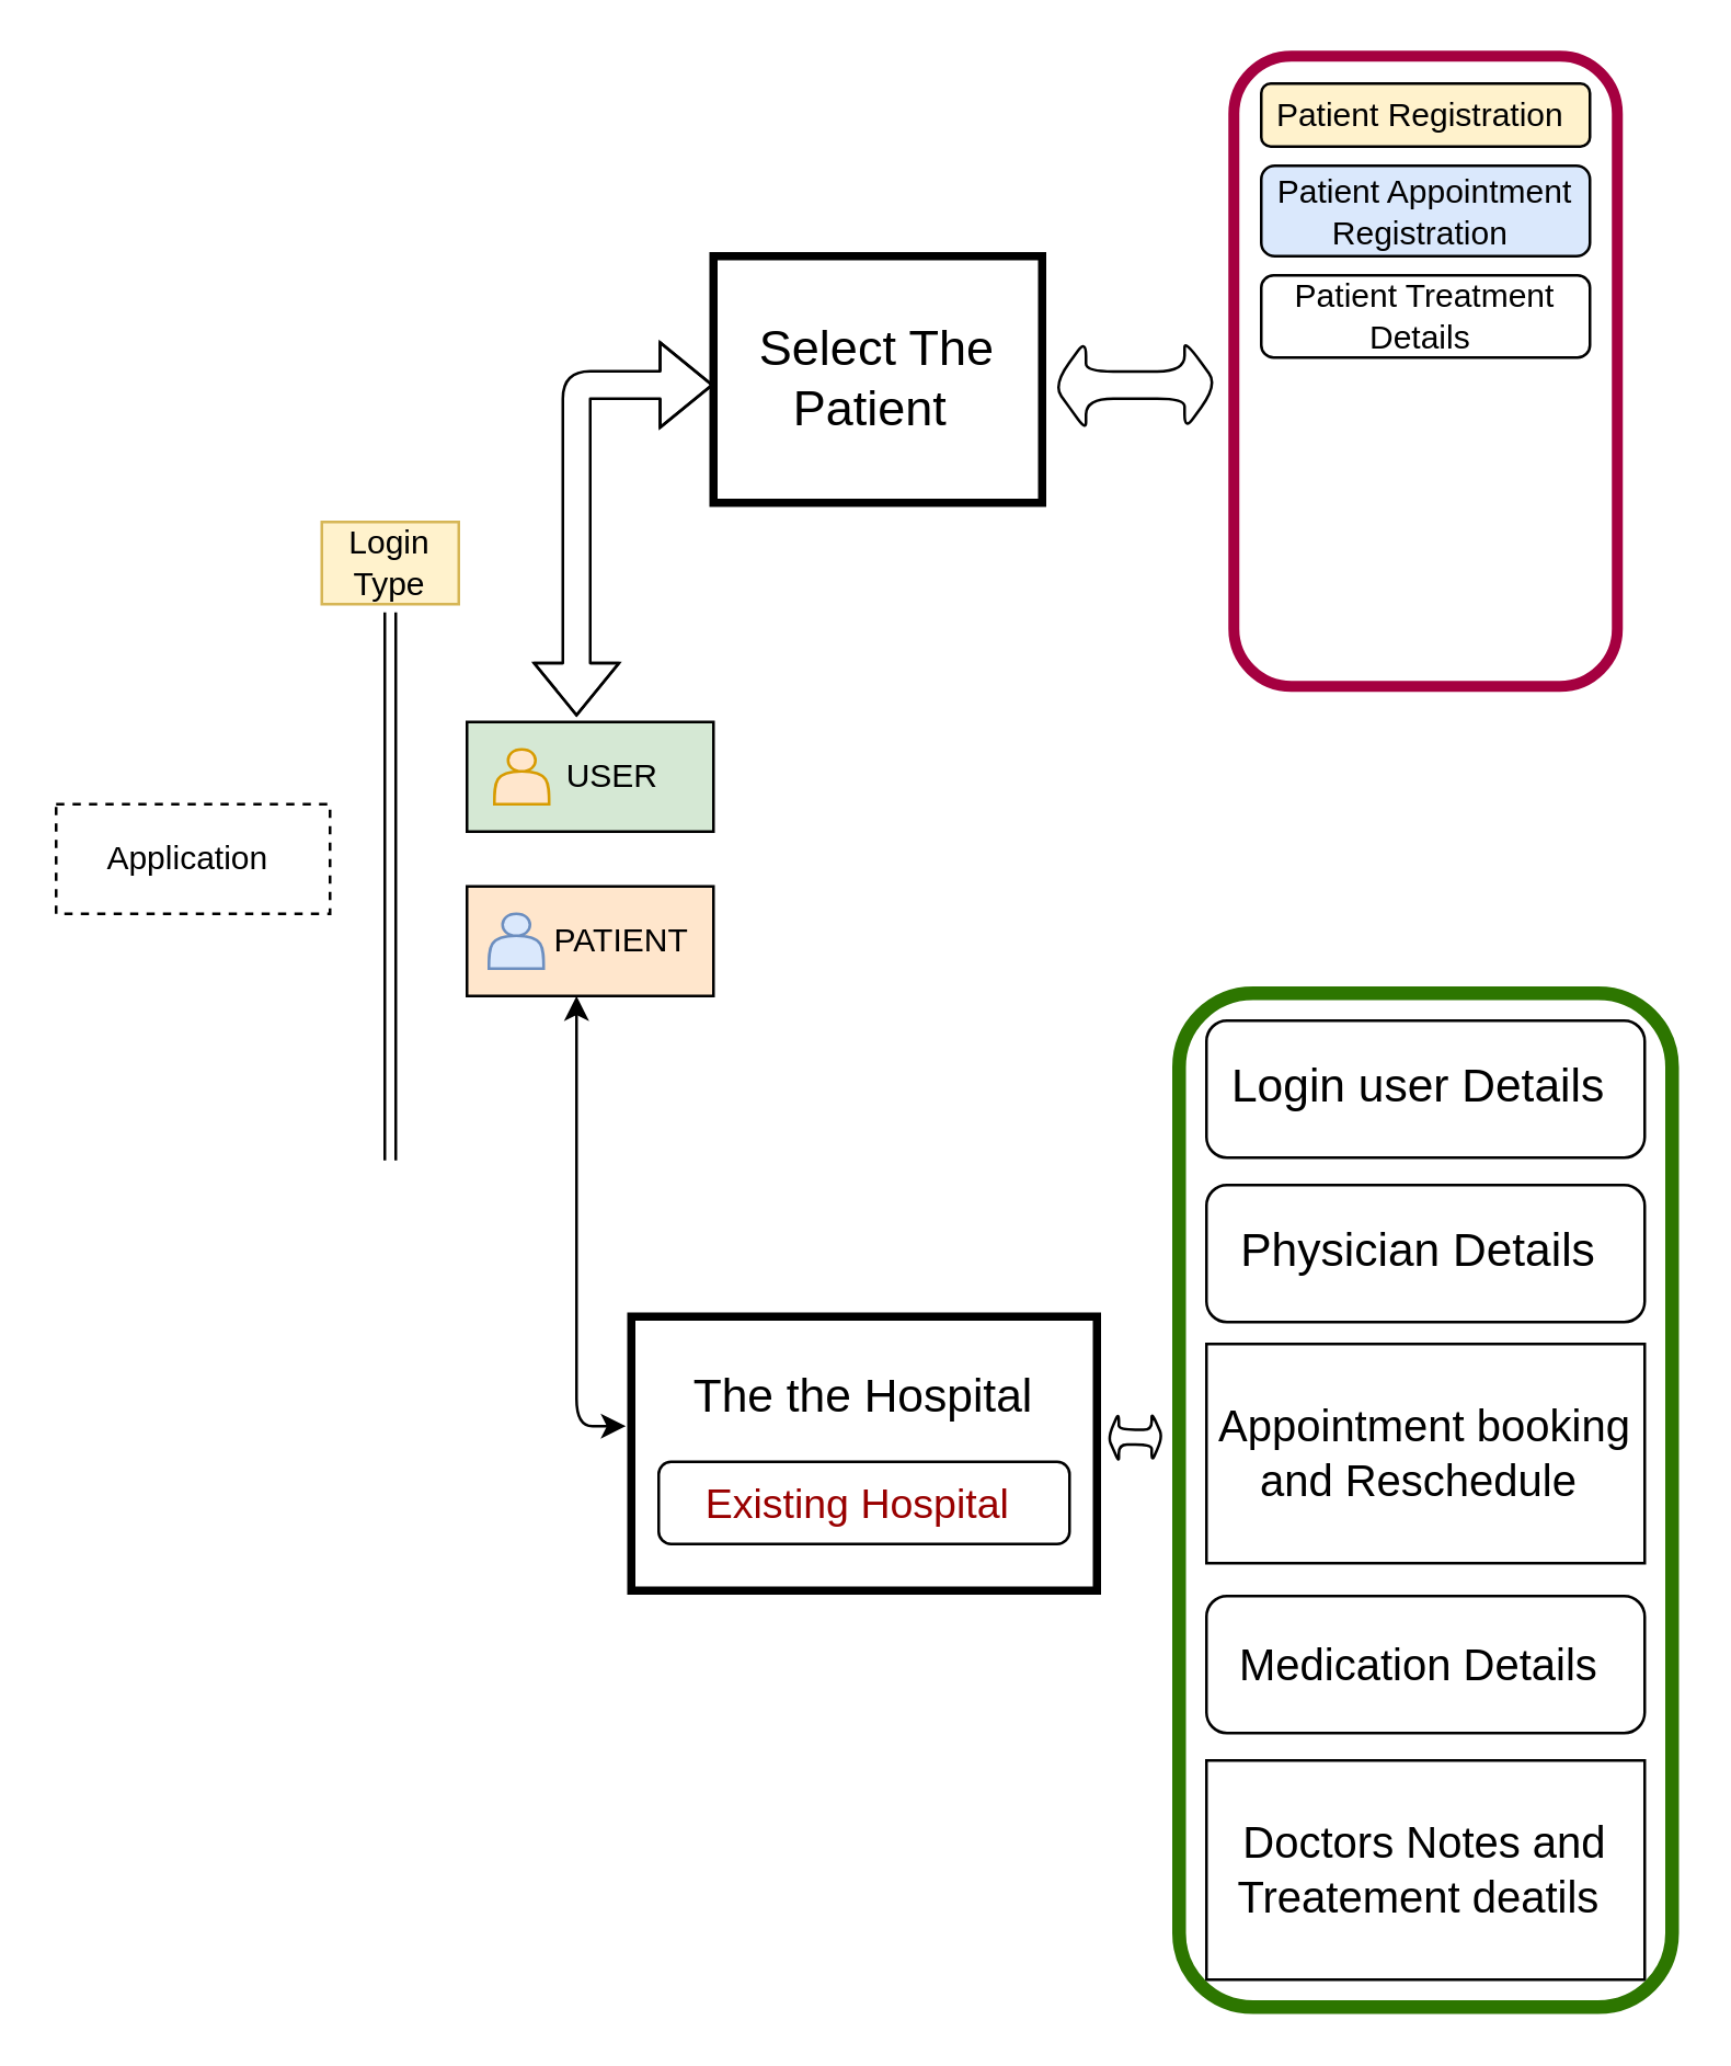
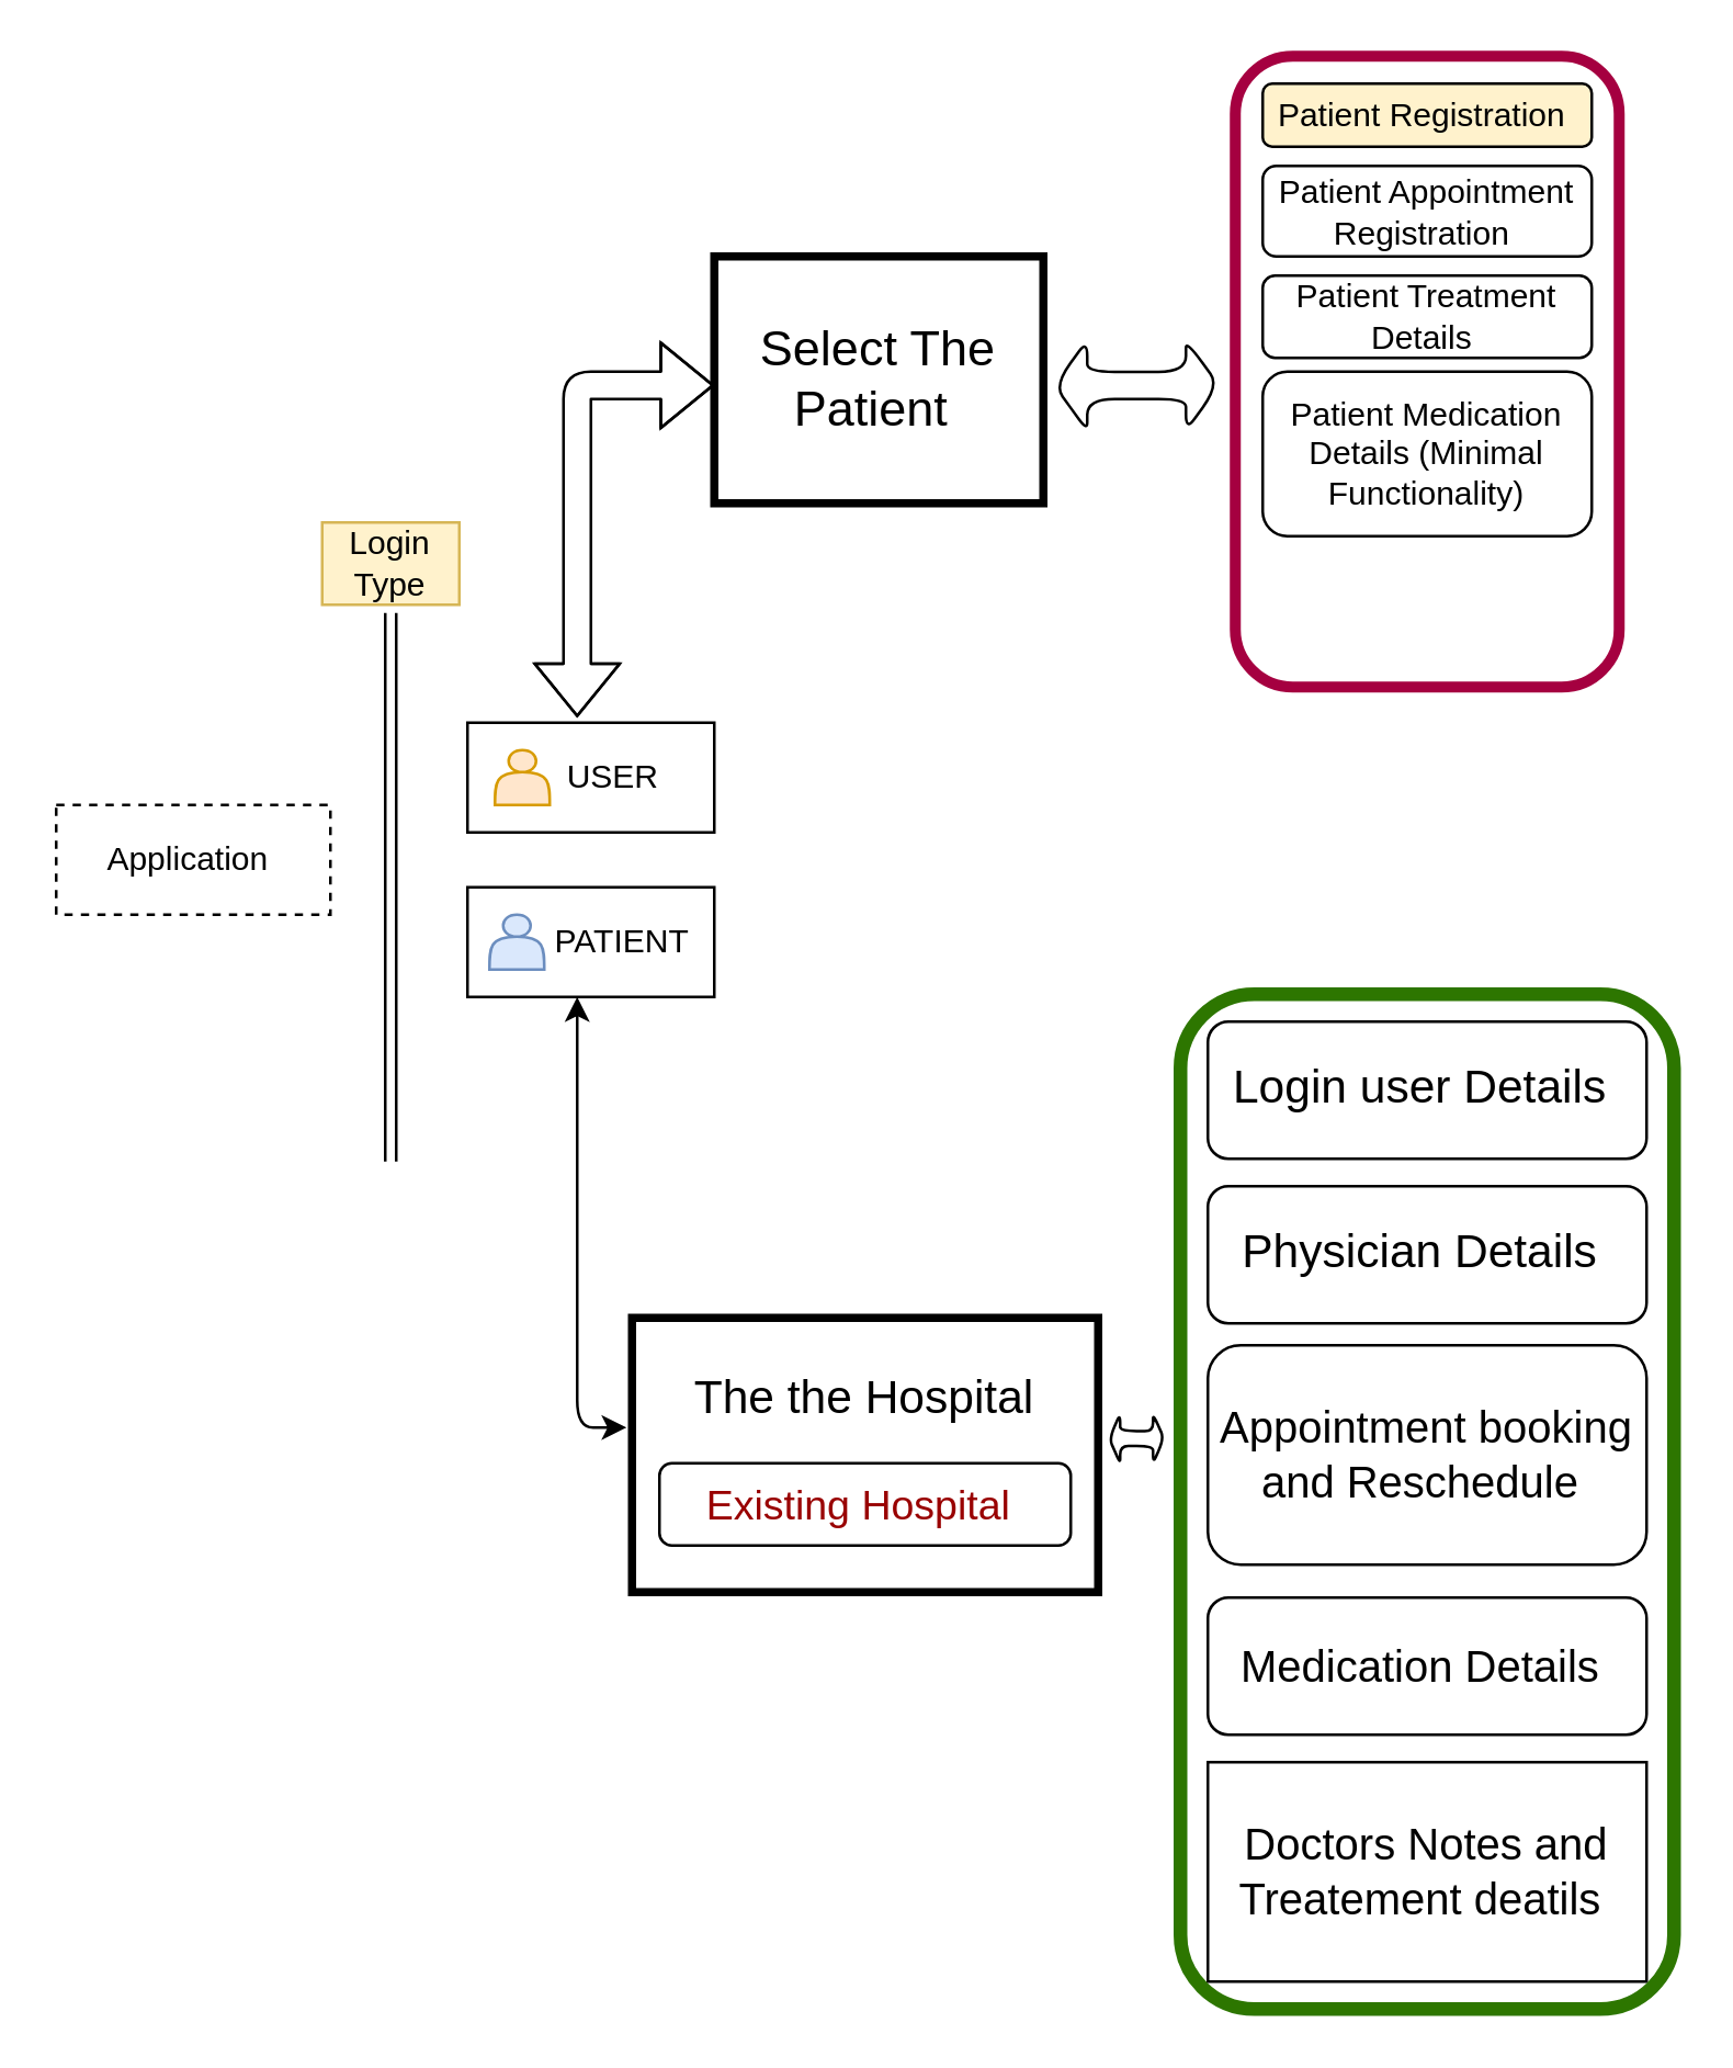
- <mxCell id="8" value="Patient Appointment Registration&amp;nbsp;" style="rounded=1;whiteSpace=wrap;html=1;fillColor=#dae8fc;" vertex="1" parent="1"><mxGeometry x="460" y="60" width="120" height="33" as="geometry" /></mxCell>
+ <mxCell id="8" value="Patient Appointment Registration&amp;nbsp;" style="rounded=1;whiteSpace=wrap;html=1;" vertex="1" parent="1"><mxGeometry x="460" y="60" width="120" height="33" as="geometry" /></mxCell>
+ <mxCell id="10" value="Patient Medication Details (Minimal Functionality)" style="rounded=1;whiteSpace=wrap;html=1;" vertex="1" parent="1"><mxGeometry x="460" y="135" width="120" height="60" as="geometry" /></mxCell>
- <mxCell id="3" value="&amp;nbsp; &amp;nbsp; &amp;nbsp;USER" style="rounded=0;whiteSpace=wrap;html=1;fillColor=#d5e8d4;" vertex="1" parent="1"><mxGeometry x="170" y="263" width="90" height="40" as="geometry" /></mxCell>
+ <mxCell id="3" value="&amp;nbsp; &amp;nbsp; &amp;nbsp;USER" style="rounded=0;whiteSpace=wrap;html=1;" vertex="1" parent="1"><mxGeometry x="170" y="263" width="90" height="40" as="geometry" /></mxCell>
- <mxCell id="4" value="&amp;nbsp; &amp;nbsp; &amp;nbsp; &amp;nbsp;PATIENT" style="rounded=0;whiteSpace=wrap;html=1;fillColor=#ffe6cc;" vertex="1" parent="1"><mxGeometry x="170" y="323" width="90" height="40" as="geometry" /></mxCell>
+ <mxCell id="4" value="&amp;nbsp; &amp;nbsp; &amp;nbsp; &amp;nbsp;PATIENT" style="rounded=0;whiteSpace=wrap;html=1;" vertex="1" parent="1"><mxGeometry x="170" y="323" width="90" height="40" as="geometry" /></mxCell>
- <mxCell id="17" value="&lt;font style=&quot;font-size: 16px&quot;&gt;Appointment booking and Reschedule&amp;nbsp;&lt;/font&gt;" style="whiteSpace=wrap;html=1;strokeWidth=1;fillColor=none;rounded=0;" vertex="1" parent="1"><mxGeometry x="440" y="490" width="160" height="80" as="geometry" /></mxCell>
+ <mxCell id="17" value="&lt;font style=&quot;font-size: 16px&quot;&gt;Appointment booking and Reschedule&amp;nbsp;&lt;/font&gt;" style="rounded=1;whiteSpace=wrap;html=1;strokeWidth=1;fillColor=none;" vertex="1" parent="1"><mxGeometry x="440" y="490" width="160" height="80" as="geometry" /></mxCell>
